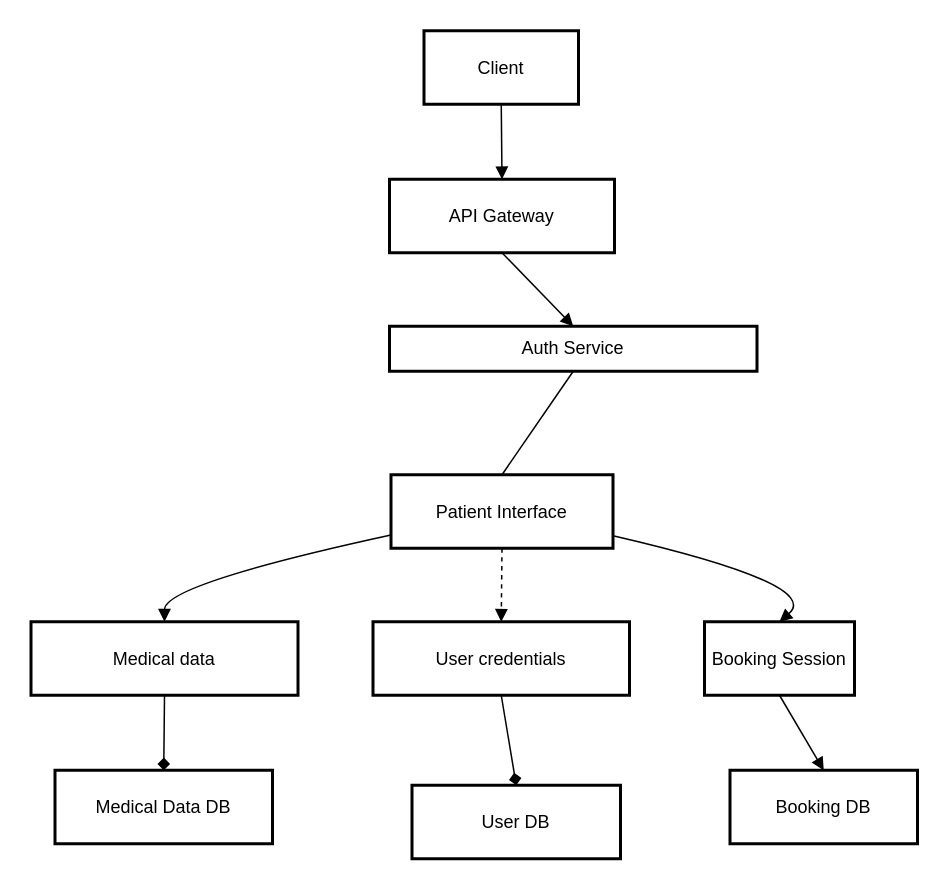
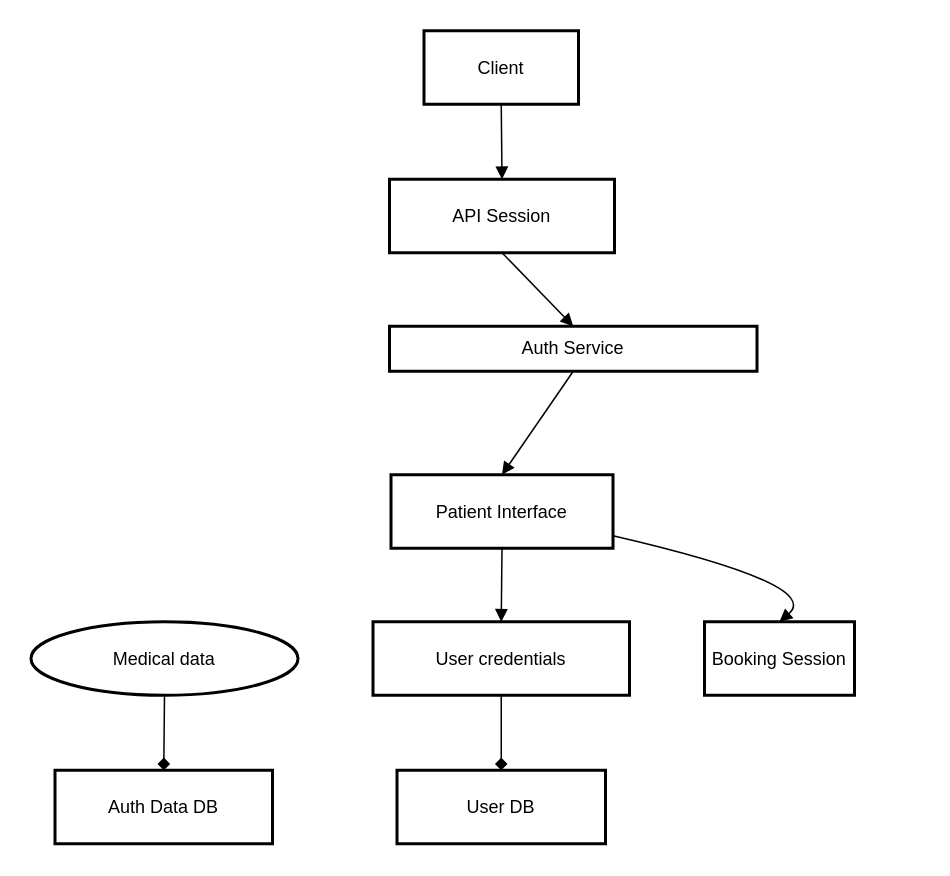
- <mxCell id="3" value="API Gateway" style="whiteSpace=wrap;strokeWidth=2;" parent="1" vertex="1"><mxGeometry x="259" y="119" width="150" height="49" as="geometry" /></mxCell>
+ <mxCell id="3" value="API Session" style="whiteSpace=wrap;strokeWidth=2;" parent="1" vertex="1"><mxGeometry x="259" y="119" width="150" height="49" as="geometry" /></mxCell>
- <mxCell id="14" value="" style="curved=1;startArrow=none;endArrow=none;exitX=0.5;exitY=0.99;entryX=0.5;entryY=-0.01;" parent="1" source="4" target="5" edge="1"><mxGeometry relative="1" as="geometry"><Array as="points" /></mxGeometry></mxCell>
+ <mxCell id="14" value="" style="curved=1;startArrow=none;endArrow=block;exitX=0.5;exitY=0.99;entryX=0.5;entryY=-0.01;" parent="1" source="4" target="5" edge="1"><mxGeometry relative="1" as="geometry"><Array as="points" /></mxGeometry></mxCell>
- <mxCell id="15" value="" style="curved=1;startArrow=none;endArrow=block;exitX=0;exitY=0.82;entryX=0.5;entryY=0;" parent="1" source="5" target="6" edge="1"><mxGeometry relative="1" as="geometry"><Array as="points"><mxPoint x="109" y="389" /></Array></mxGeometry></mxCell>
- <mxCell id="16" value="" style="curved=1;startArrow=none;endArrow=block;exitX=0.5;exitY=0.98;entryX=0.5;entryY=0;dashed=1;" parent="1" source="5" target="7" edge="1"><mxGeometry relative="1" as="geometry"><Array as="points" /></mxGeometry></mxCell>
+ <mxCell id="16" value="" style="curved=1;startArrow=none;endArrow=block;exitX=0.5;exitY=0.98;entryX=0.5;entryY=0;" parent="1" source="5" target="7" edge="1"><mxGeometry relative="1" as="geometry"><Array as="points" /></mxGeometry></mxCell>
- <mxCell id="6" value="Medical data" style="whiteSpace=wrap;strokeWidth=2;" parent="1" vertex="1"><mxGeometry x="20" y="414" width="178" height="49" as="geometry" /></mxCell>
+ <mxCell id="6" value="Medical data" style="ellipse;whiteSpace=wrap;strokeWidth=2;" parent="1" vertex="1"><mxGeometry x="20" y="414" width="178" height="49" as="geometry" /></mxCell>
- <mxCell id="20" value="" style="curved=1;startArrow=none;endArrow=block;exitX=0.5;exitY=0.99;entryX=0.5;entryY=-0.01;" parent="1" source="8" target="11" edge="1"><mxGeometry relative="1" as="geometry"><Array as="points" /></mxGeometry></mxCell>
- <mxCell id="11" value="Booking DB" style="whiteSpace=wrap;strokeWidth=2;" parent="1" vertex="1"><mxGeometry x="486" y="513" width="125" height="49" as="geometry" /></mxCell>
- <mxCell id="9" value="Medical Data DB" style="whiteSpace=wrap;strokeWidth=2;" parent="1" vertex="1"><mxGeometry x="36" y="513" width="145" height="49" as="geometry" /></mxCell>
+ <mxCell id="9" value="Auth Data DB" style="whiteSpace=wrap;strokeWidth=2;" parent="1" vertex="1"><mxGeometry x="36" y="513" width="145" height="49" as="geometry" /></mxCell>
- <mxCell id="10" value="User DB" style="whiteSpace=wrap;strokeWidth=2;" parent="1" vertex="1"><mxGeometry x="274" y="523" width="139" height="49" as="geometry" /></mxCell>
+ <mxCell id="10" value="User DB" style="whiteSpace=wrap;strokeWidth=2;" parent="1" vertex="1"><mxGeometry x="264" y="513" width="139" height="49" as="geometry" /></mxCell>
